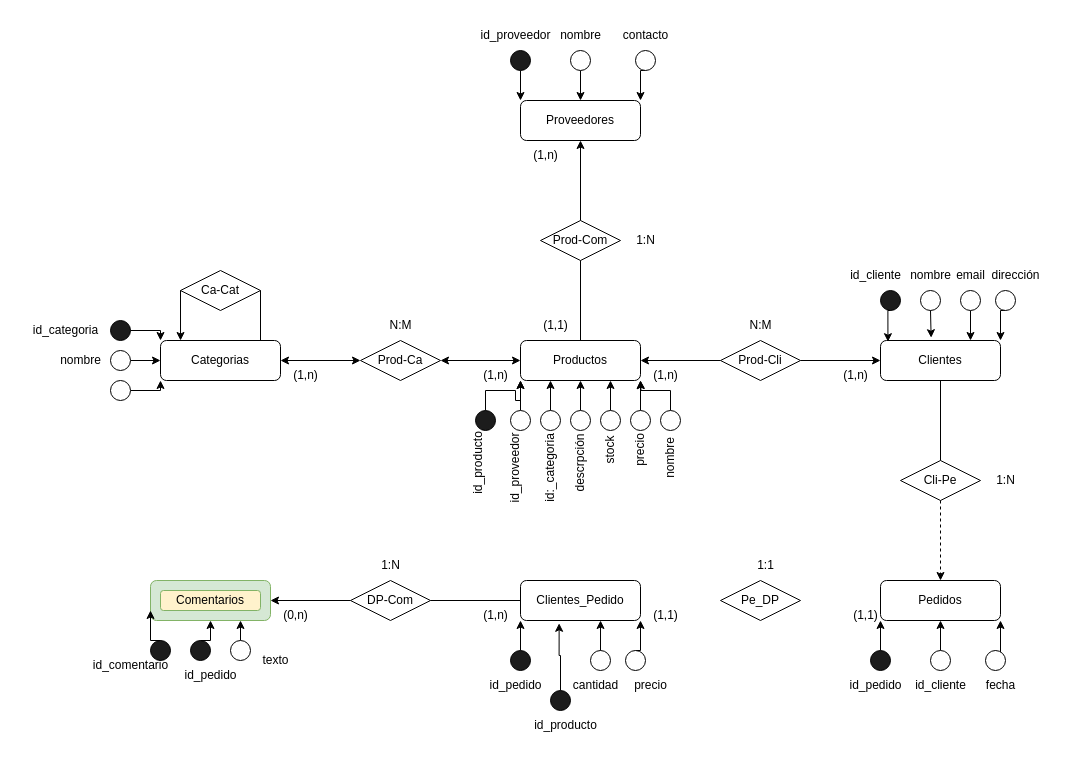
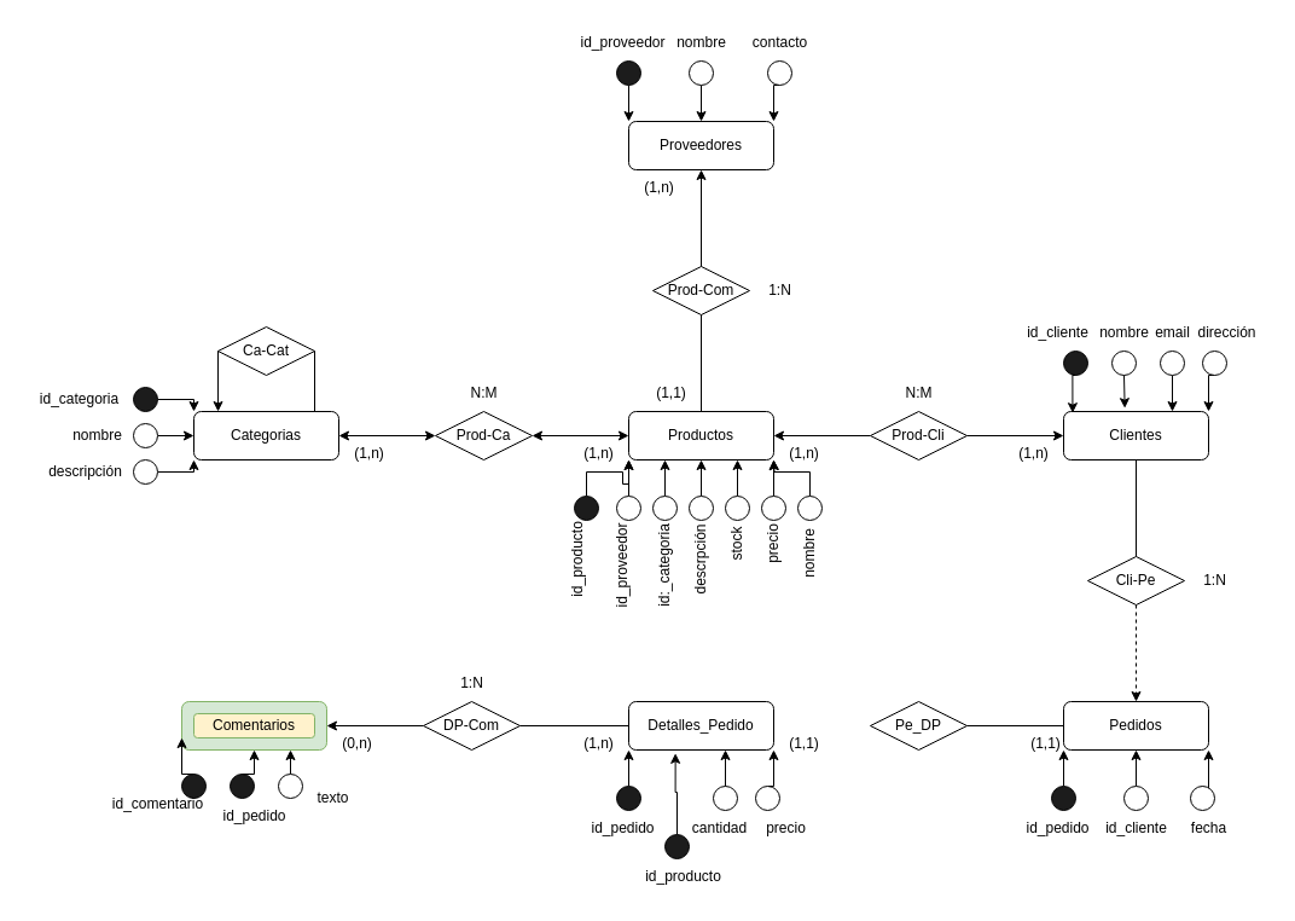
+ <mxCell id="43" value="descripción" style="text;html=1;align=center;verticalAlign=middle;resizable=0;points=[];autosize=1;strokeColor=none;fillColor=none;" parent="1" vertex="1"><mxGeometry x="30" y="375" width="80" height="30" as="geometry" /></mxCell>
- <mxCell id="31" value="1:1" style="text;html=1;align=center;verticalAlign=middle;resizable=0;points=[];autosize=1;strokeColor=none;fillColor=none;" parent="1" vertex="1"><mxGeometry x="745" y="550" width="40" height="30" as="geometry" /></mxCell>
- <mxCell id="6" value="Clientes_Pedido" style="rounded=1;whiteSpace=wrap;html=1;" parent="1" vertex="1"><mxGeometry x="520" y="580" width="120" height="40" as="geometry" /></mxCell>
+ <mxCell id="6" value="Detalles_Pedido" style="rounded=1;whiteSpace=wrap;html=1;" parent="1" vertex="1"><mxGeometry x="520" y="580" width="120" height="40" as="geometry" /></mxCell>
+ <mxCell id="32" value="" style="endArrow=none;html=1;rounded=0;exitX=1;exitY=0.5;exitDx=0;exitDy=0;entryX=0;entryY=0.5;entryDx=0;entryDy=0;" parent="1" source="16" target="9" edge="1"><mxGeometry width="50" height="50" relative="1" as="geometry"><mxPoint x="810" y="680" as="sourcePoint" /><mxPoint x="860" y="630" as="targetPoint" /></mxGeometry></mxCell>
